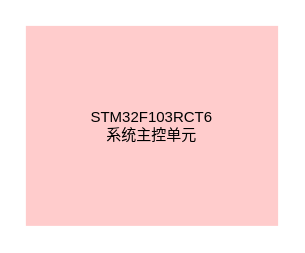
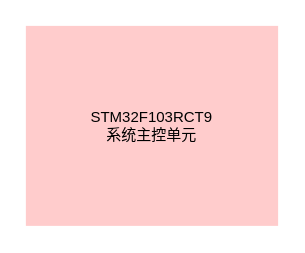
- <mxCell id="2" value="STM32F103RCT6&lt;br&gt;系统主控单元" style="rounded=0;whiteSpace=wrap;html=1;shadow=0;fillColor=#ffcccc;strokeColor=none;" parent="1" vertex="1"><mxGeometry x="20.18" y="20" width="201.82" height="160" as="geometry" /></mxCell>
+ <mxCell id="2" value="STM32F103RCT9&lt;br&gt;系统主控单元" style="rounded=0;whiteSpace=wrap;html=1;shadow=0;fillColor=#ffcccc;strokeColor=none;" parent="1" vertex="1"><mxGeometry x="20.18" y="20" width="201.82" height="160" as="geometry" /></mxCell>
